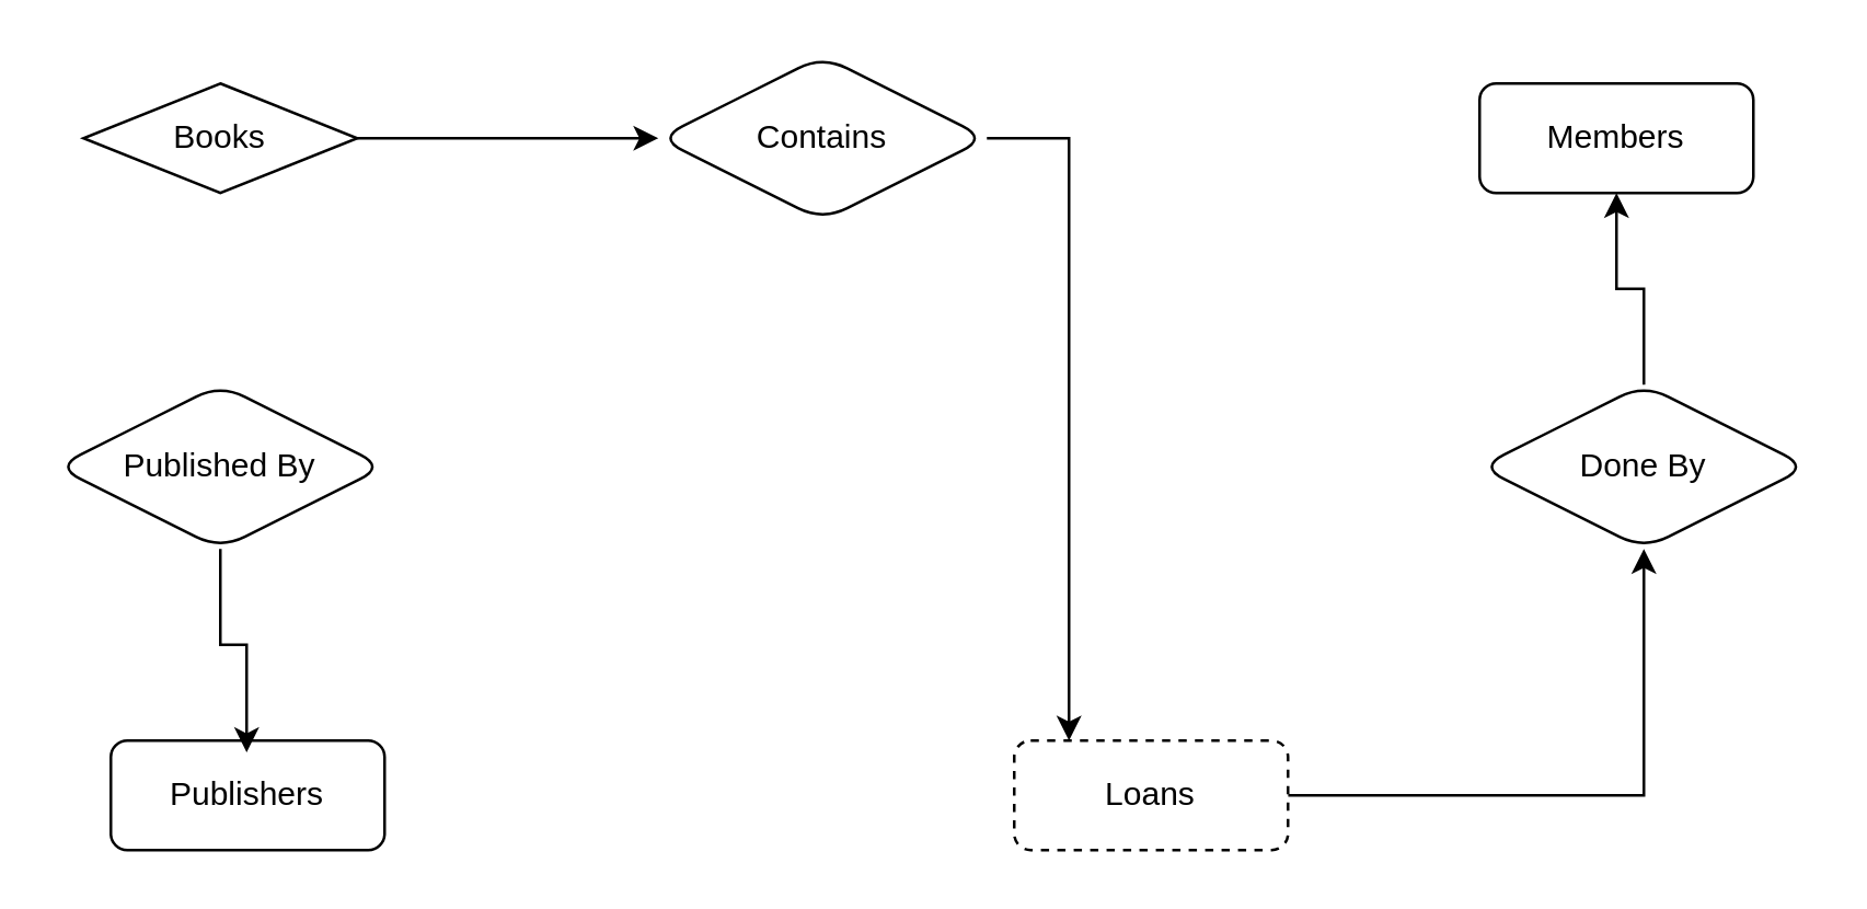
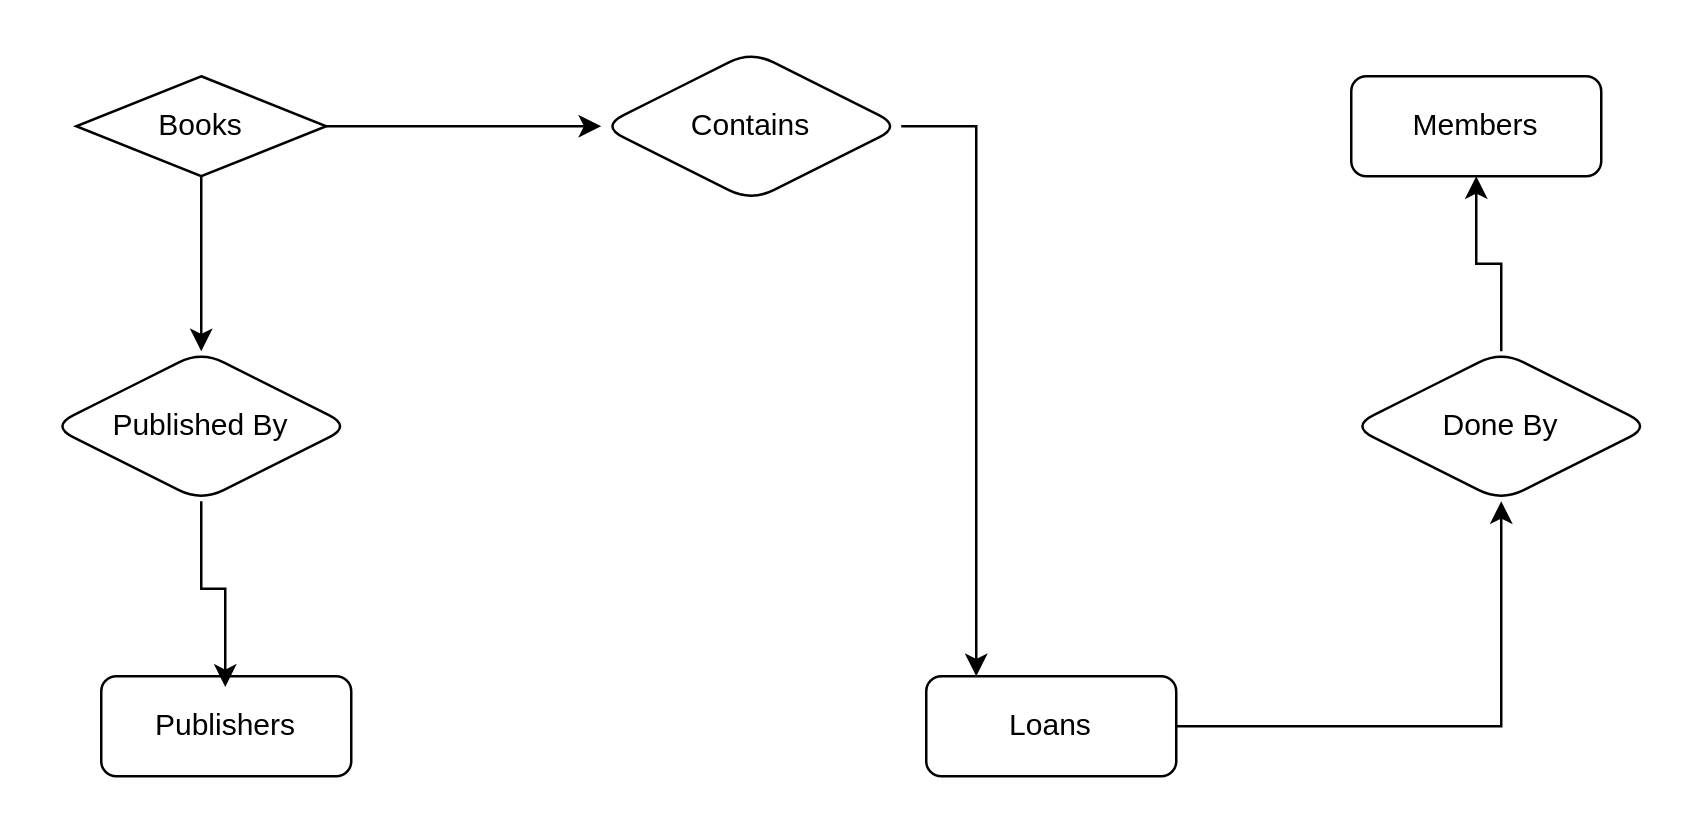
+ <mxCell id="2" style="edgeStyle=orthogonalEdgeStyle;rounded=0;orthogonalLoop=1;jettySize=auto;html=1;entryX=0.5;entryY=0;entryDx=0;entryDy=0;" parent="1" source="4" target="9" edge="1"><mxGeometry relative="1" as="geometry" /></mxCell>
- <mxCell id="8" value="Loans" style="whiteSpace=wrap;html=1;align=center;rounded=1;dashed=1;" parent="1" vertex="1"><mxGeometry x="370" y="270" width="100" height="40" as="geometry" /></mxCell>
+ <mxCell id="8" value="Loans" style="whiteSpace=wrap;html=1;align=center;rounded=1;" parent="1" vertex="1"><mxGeometry x="370" y="270" width="100" height="40" as="geometry" /></mxCell>
